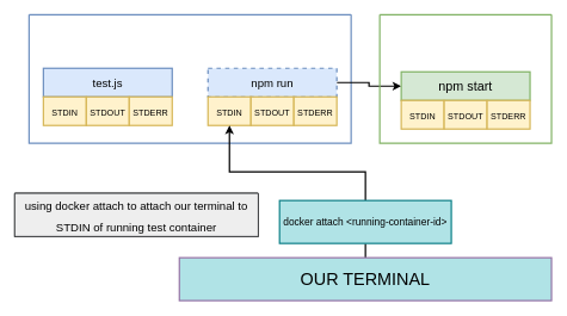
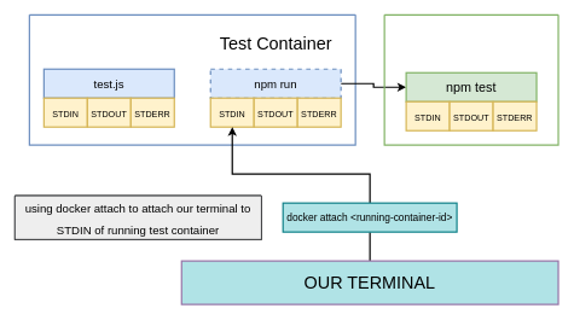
+ <mxCell id="5" value="&lt;font style=&quot;font-size: 24px&quot;&gt;Test Container&lt;/font&gt;" style="text;html=1;strokeColor=none;fillColor=none;align=center;verticalAlign=middle;whiteSpace=wrap;rounded=0;" vertex="1" parent="2"><mxGeometry x="257.5" y="25" width="165" height="30" as="geometry" /></mxCell>
- <mxCell id="14" value="&lt;font style=&quot;font-size: 18px&quot;&gt;npm start&lt;/font&gt;" style="rounded=0;whiteSpace=wrap;html=1;strokeWidth=2;fillColor=#d5e8d4;strokeColor=#82b366;" vertex="1" parent="13"><mxGeometry x="30" y="80" width="180" height="40" as="geometry" /></mxCell>
+ <mxCell id="14" value="&lt;font style=&quot;font-size: 18px&quot;&gt;npm test&lt;/font&gt;" style="rounded=0;whiteSpace=wrap;html=1;strokeWidth=2;fillColor=#d5e8d4;strokeColor=#82b366;" vertex="1" parent="13"><mxGeometry x="30" y="80" width="180" height="40" as="geometry" /></mxCell>
- <mxCell id="20" value="&lt;font style=&quot;font-size: 14px&quot;&gt;docker attach &amp;lt;running-container-id&amp;gt;&lt;/font&gt;" style="rounded=0;whiteSpace=wrap;html=1;fontSize=12;strokeWidth=2;fillColor=#b0e3e6;strokeColor=#0e8088;" vertex="1" parent="1"><mxGeometry x="390" y="280" width="240" height="60" as="geometry" /></mxCell>
+ <mxCell id="20" value="&lt;font style=&quot;font-size: 14px&quot;&gt;docker attach &amp;lt;running-container-id&amp;gt;&lt;/font&gt;" style="rounded=0;whiteSpace=wrap;html=1;fontSize=12;strokeWidth=2;fillColor=#b0e3e6;strokeColor=#0e8088;" vertex="1" parent="1"><mxGeometry x="390" y="280" width="240" height="40" as="geometry" /></mxCell>
